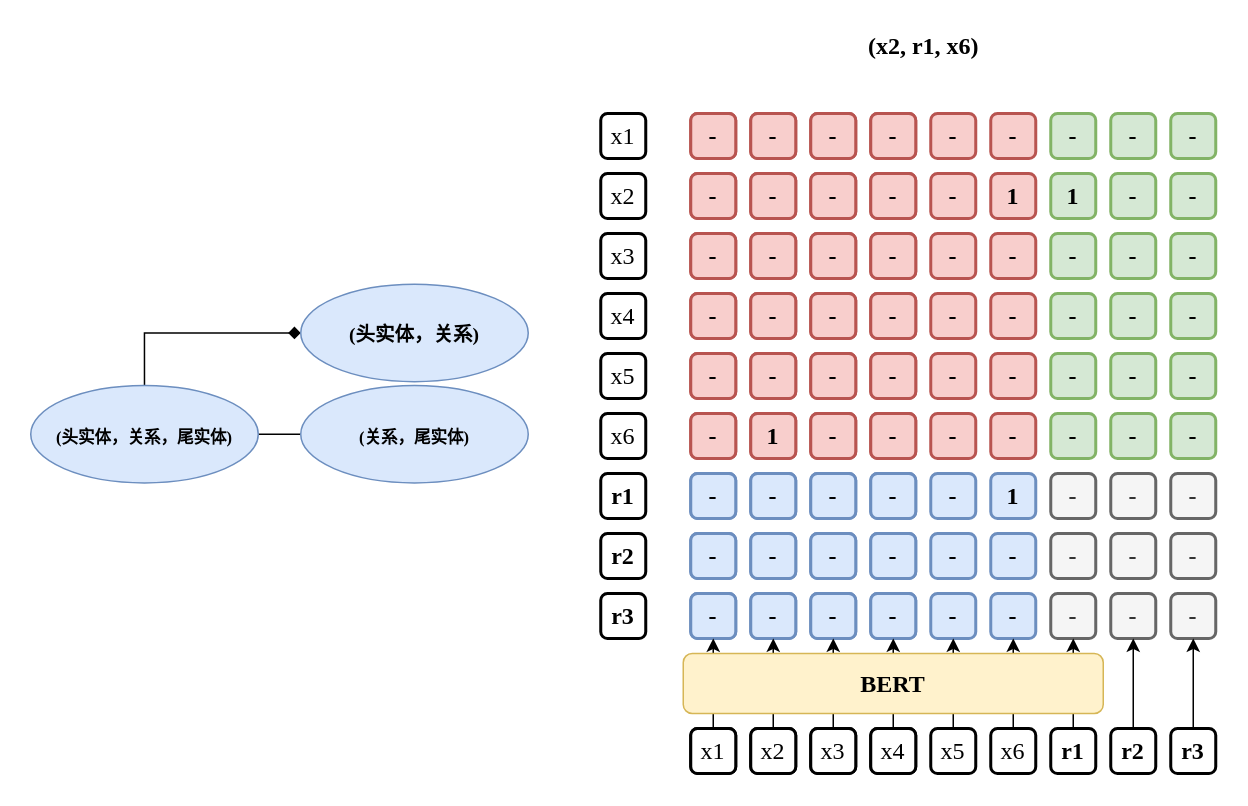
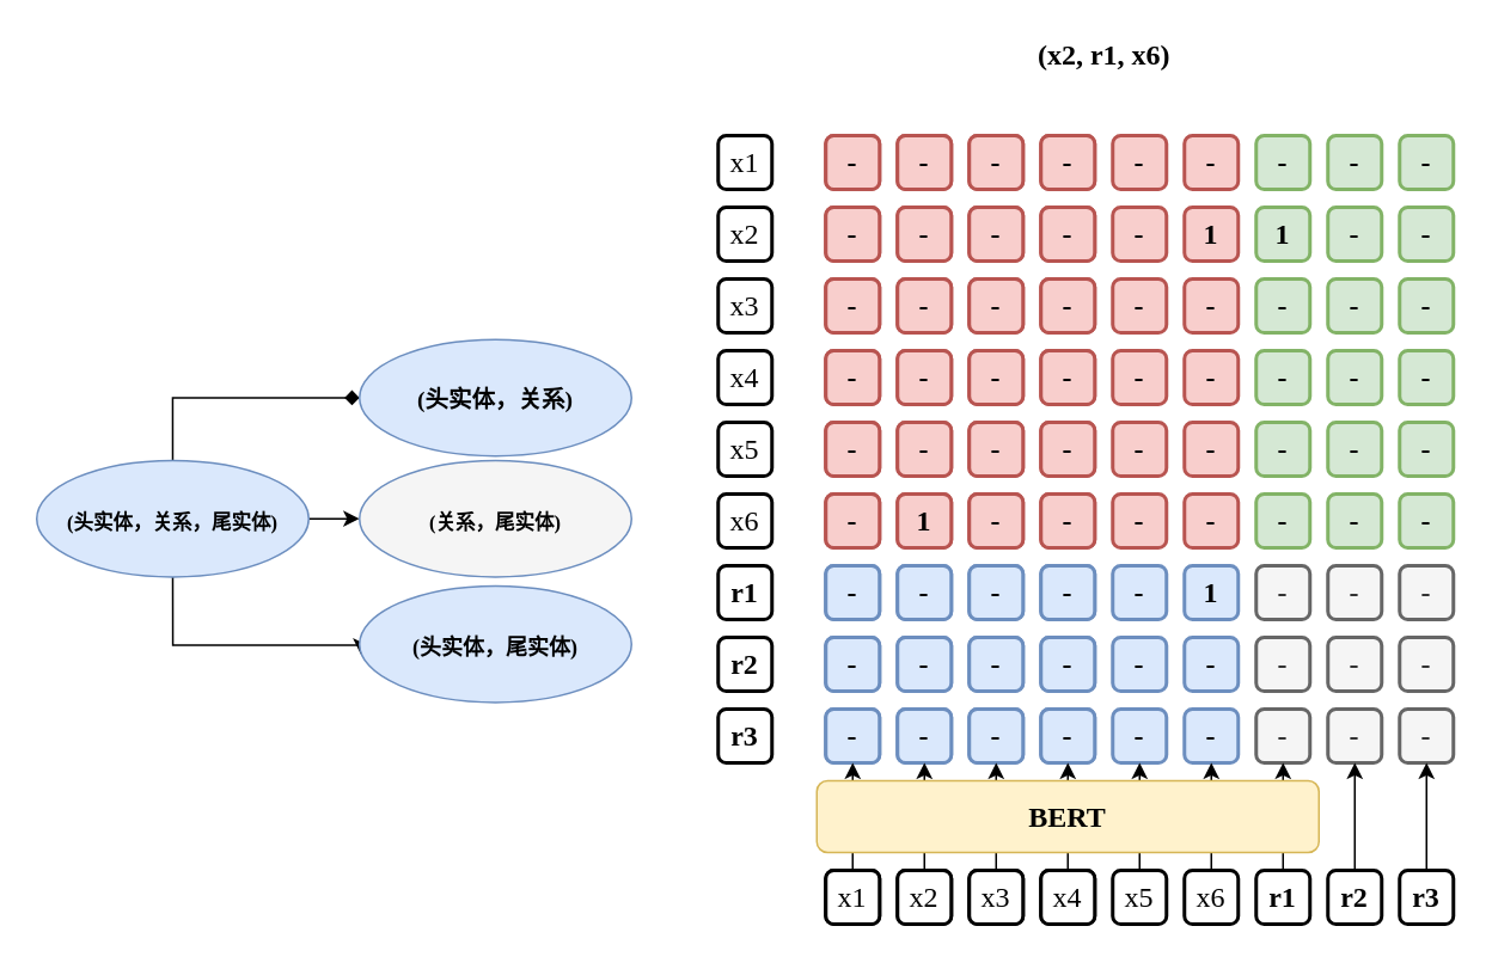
- <mxCell id="152" style="edgeStyle=orthogonalEdgeStyle;rounded=0;orthogonalLoop=1;jettySize=auto;html=1;exitX=1;exitY=0.5;exitDx=0;exitDy=0;entryX=0;entryY=0.5;entryDx=0;entryDy=0;fontFamily=Times New Roman;fontSize=16;endArrow=none;" edge="1" parent="1" source="154" target="155"><mxGeometry relative="1" as="geometry" /></mxCell>
+ <mxCell id="152" style="edgeStyle=orthogonalEdgeStyle;rounded=0;orthogonalLoop=1;jettySize=auto;html=1;exitX=1;exitY=0.5;exitDx=0;exitDy=0;entryX=0;entryY=0.5;entryDx=0;entryDy=0;fontFamily=Times New Roman;fontSize=16;" edge="1" parent="1" source="154" target="155"><mxGeometry relative="1" as="geometry" /></mxCell>
- <mxCell id="155" value="&lt;font style=&quot;font-size: 11px&quot;&gt;(关系，尾实体)&lt;/font&gt;" style="ellipse;whiteSpace=wrap;html=1;rounded=1;fontFamily=Times New Roman;fontSize=16;fontStyle=1;fillColor=#dae8fc;strokeColor=#6c8ebf;" vertex="1" parent="1"><mxGeometry x="200" y="256.25" width="151.67" height="65" as="geometry" /></mxCell>
+ <mxCell id="155" value="&lt;font style=&quot;font-size: 11px&quot;&gt;(关系，尾实体)&lt;/font&gt;" style="ellipse;whiteSpace=wrap;html=1;rounded=1;fontFamily=Times New Roman;fontSize=16;fontStyle=1;fillColor=#f5f5f5;strokeColor=#6c8ebf;" vertex="1" parent="1"><mxGeometry x="200" y="256.25" width="151.67" height="65" as="geometry" /></mxCell>
+ <mxCell id="157" value="&lt;font style=&quot;font-size: 12px&quot;&gt;(头实体，尾实体)&lt;/font&gt;" style="ellipse;whiteSpace=wrap;html=1;rounded=1;fontFamily=Times New Roman;fontSize=16;fontStyle=1;fillColor=#dae8fc;strokeColor=#6c8ebf;" vertex="1" parent="1"><mxGeometry x="200" y="326.25" width="151.67" height="65" as="geometry" /></mxCell>
+ <mxCell id="153" style="edgeStyle=orthogonalEdgeStyle;rounded=0;orthogonalLoop=1;jettySize=auto;html=1;fontFamily=Times New Roman;fontSize=16;entryX=0.005;entryY=0.589;entryDx=0;entryDy=0;entryPerimeter=0;" edge="1" parent="1" source="154" target="157"><mxGeometry relative="1" as="geometry"><mxPoint x="125" y="426.25" as="targetPoint" /><Array as="points"><mxPoint x="96" y="359.25" /><mxPoint x="201" y="359.25" /></Array></mxGeometry></mxCell>
